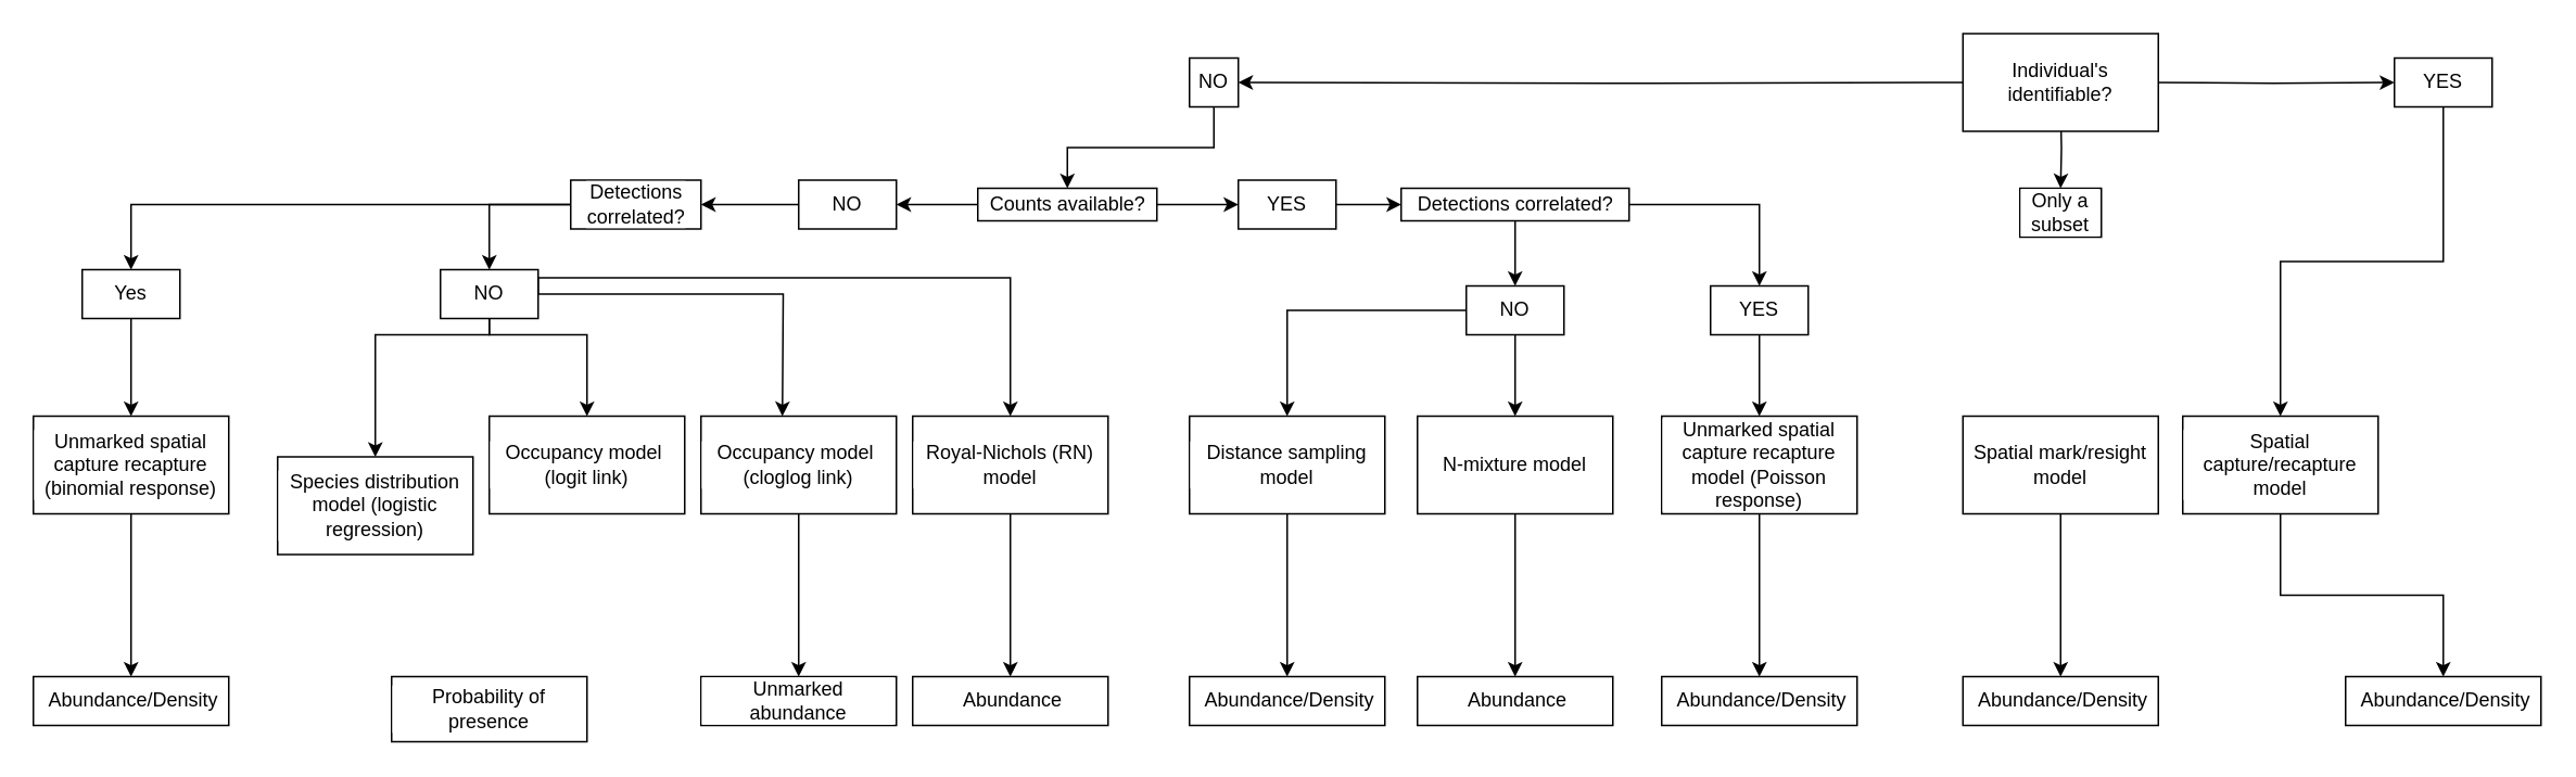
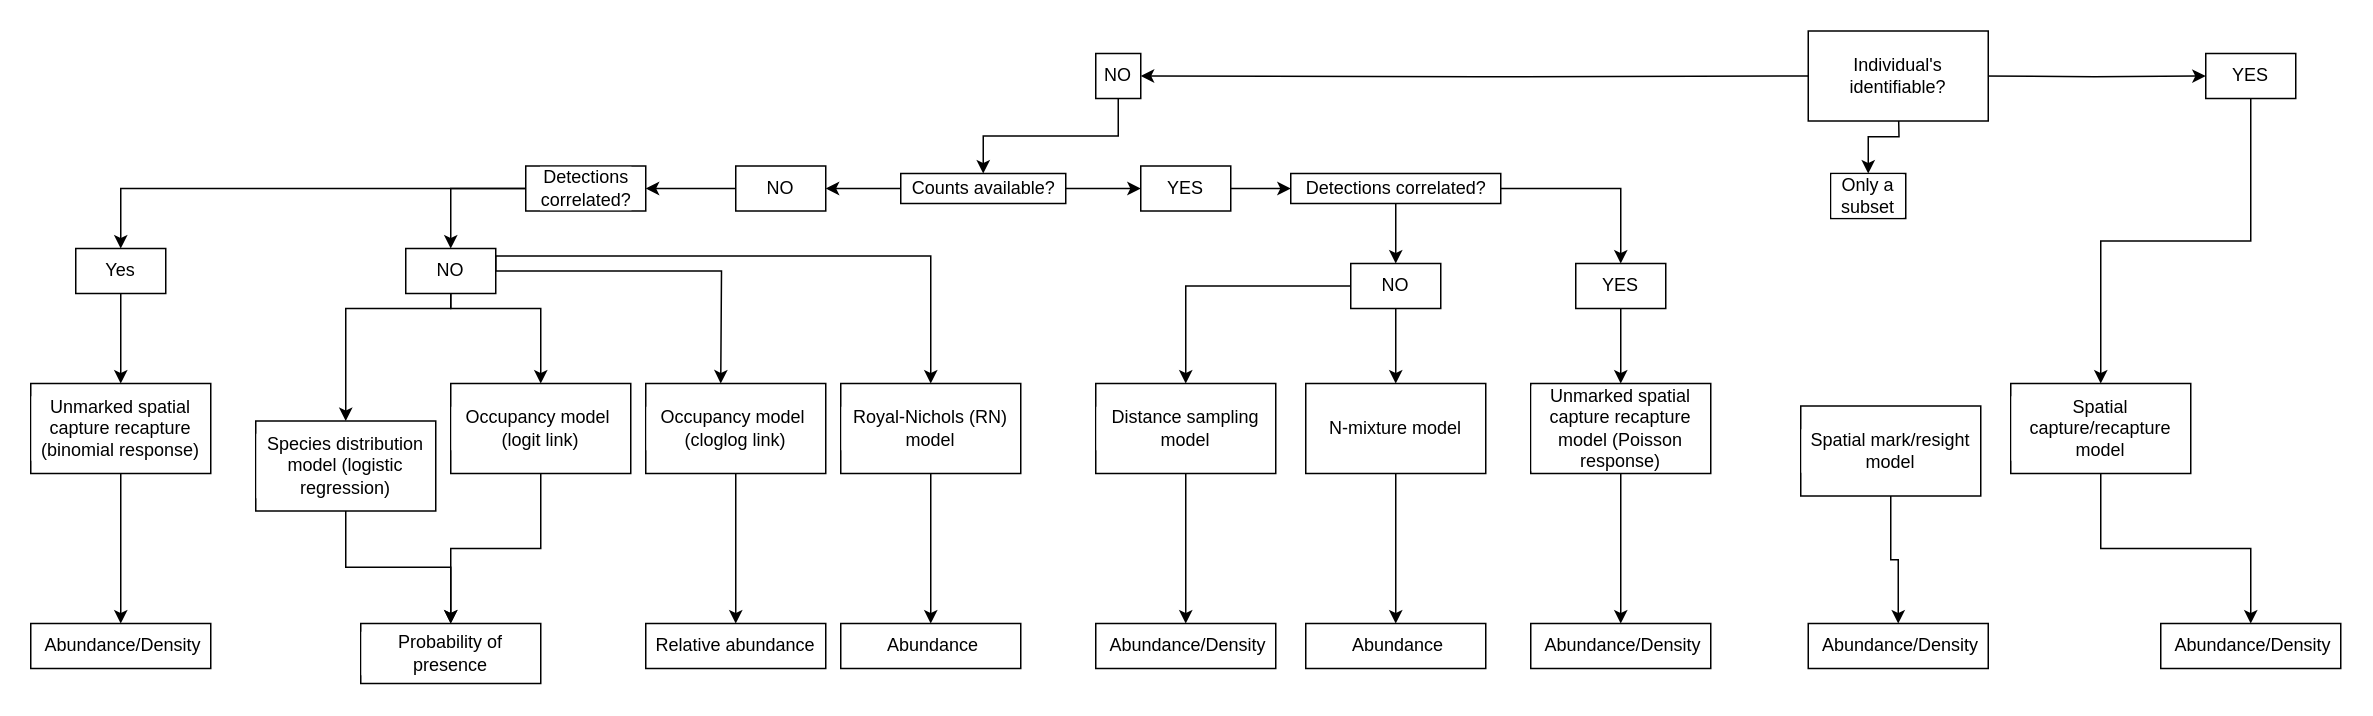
- <mxCell id="55" value="Only a subset" style="text;html=1;strokeColor=default;fillColor=none;align=center;verticalAlign=middle;whiteSpace=wrap;rounded=0;labelBackgroundColor=default;fontColor=default;" vertex="1" parent="1"><mxGeometry x="1240" y="115" width="50" height="30" as="geometry" /></mxCell>
+ <mxCell id="55" value="Only a subset" style="text;html=1;strokeColor=default;fillColor=none;align=center;verticalAlign=middle;whiteSpace=wrap;rounded=0;labelBackgroundColor=default;fontColor=default;" vertex="1" parent="1"><mxGeometry x="1220" y="115" width="50" height="30" as="geometry" /></mxCell>
- <mxCell id="57" value="Spatial mark/resight model" style="rounded=0;whiteSpace=wrap;html=1;fillColor=default;strokeColor=default;fontColor=default;labelBackgroundColor=default;" vertex="1" parent="1"><mxGeometry x="1205" y="255" width="120" height="60" as="geometry" /></mxCell>
+ <mxCell id="57" value="Spatial mark/resight model" style="rounded=0;whiteSpace=wrap;html=1;fillColor=default;strokeColor=default;fontColor=default;labelBackgroundColor=default;" vertex="1" parent="1"><mxGeometry x="1200" y="270" width="120" height="60" as="geometry" /></mxCell>
+ <mxCell id="17" style="edgeStyle=orthogonalEdgeStyle;rounded=0;orthogonalLoop=1;jettySize=auto;html=1;exitX=0.5;exitY=1;exitDx=0;exitDy=0;labelBackgroundColor=default;fontColor=default;strokeColor=default;entryX=0.5;entryY=0;entryDx=0;entryDy=0;" edge="1" parent="1" source="18" target="19"><mxGeometry relative="1" as="geometry"><mxPoint x="360" y="355" as="targetPoint" /></mxGeometry></mxCell>
+ <mxCell id="2" style="edgeStyle=orthogonalEdgeStyle;rounded=0;orthogonalLoop=1;jettySize=auto;html=1;exitX=0.5;exitY=1;exitDx=0;exitDy=0;labelBackgroundColor=default;fontColor=default;strokeColor=default;entryX=0.5;entryY=0;entryDx=0;entryDy=0;" edge="1" parent="1" source="3" target="19"><mxGeometry relative="1" as="geometry"><mxPoint x="230" y="355" as="targetPoint" /></mxGeometry></mxCell>
- <mxCell id="22" value="Unmarked abundance" style="rounded=0;whiteSpace=wrap;html=1;labelBackgroundColor=default;fontColor=default;strokeColor=default;fillColor=default;" vertex="1" parent="1"><mxGeometry x="430" y="415" width="120" height="30" as="geometry" /></mxCell>
+ <mxCell id="22" value="Relative abundance" style="rounded=0;whiteSpace=wrap;html=1;labelBackgroundColor=default;fontColor=default;strokeColor=default;fillColor=default;" vertex="1" parent="1"><mxGeometry x="430" y="415" width="120" height="30" as="geometry" /></mxCell>
